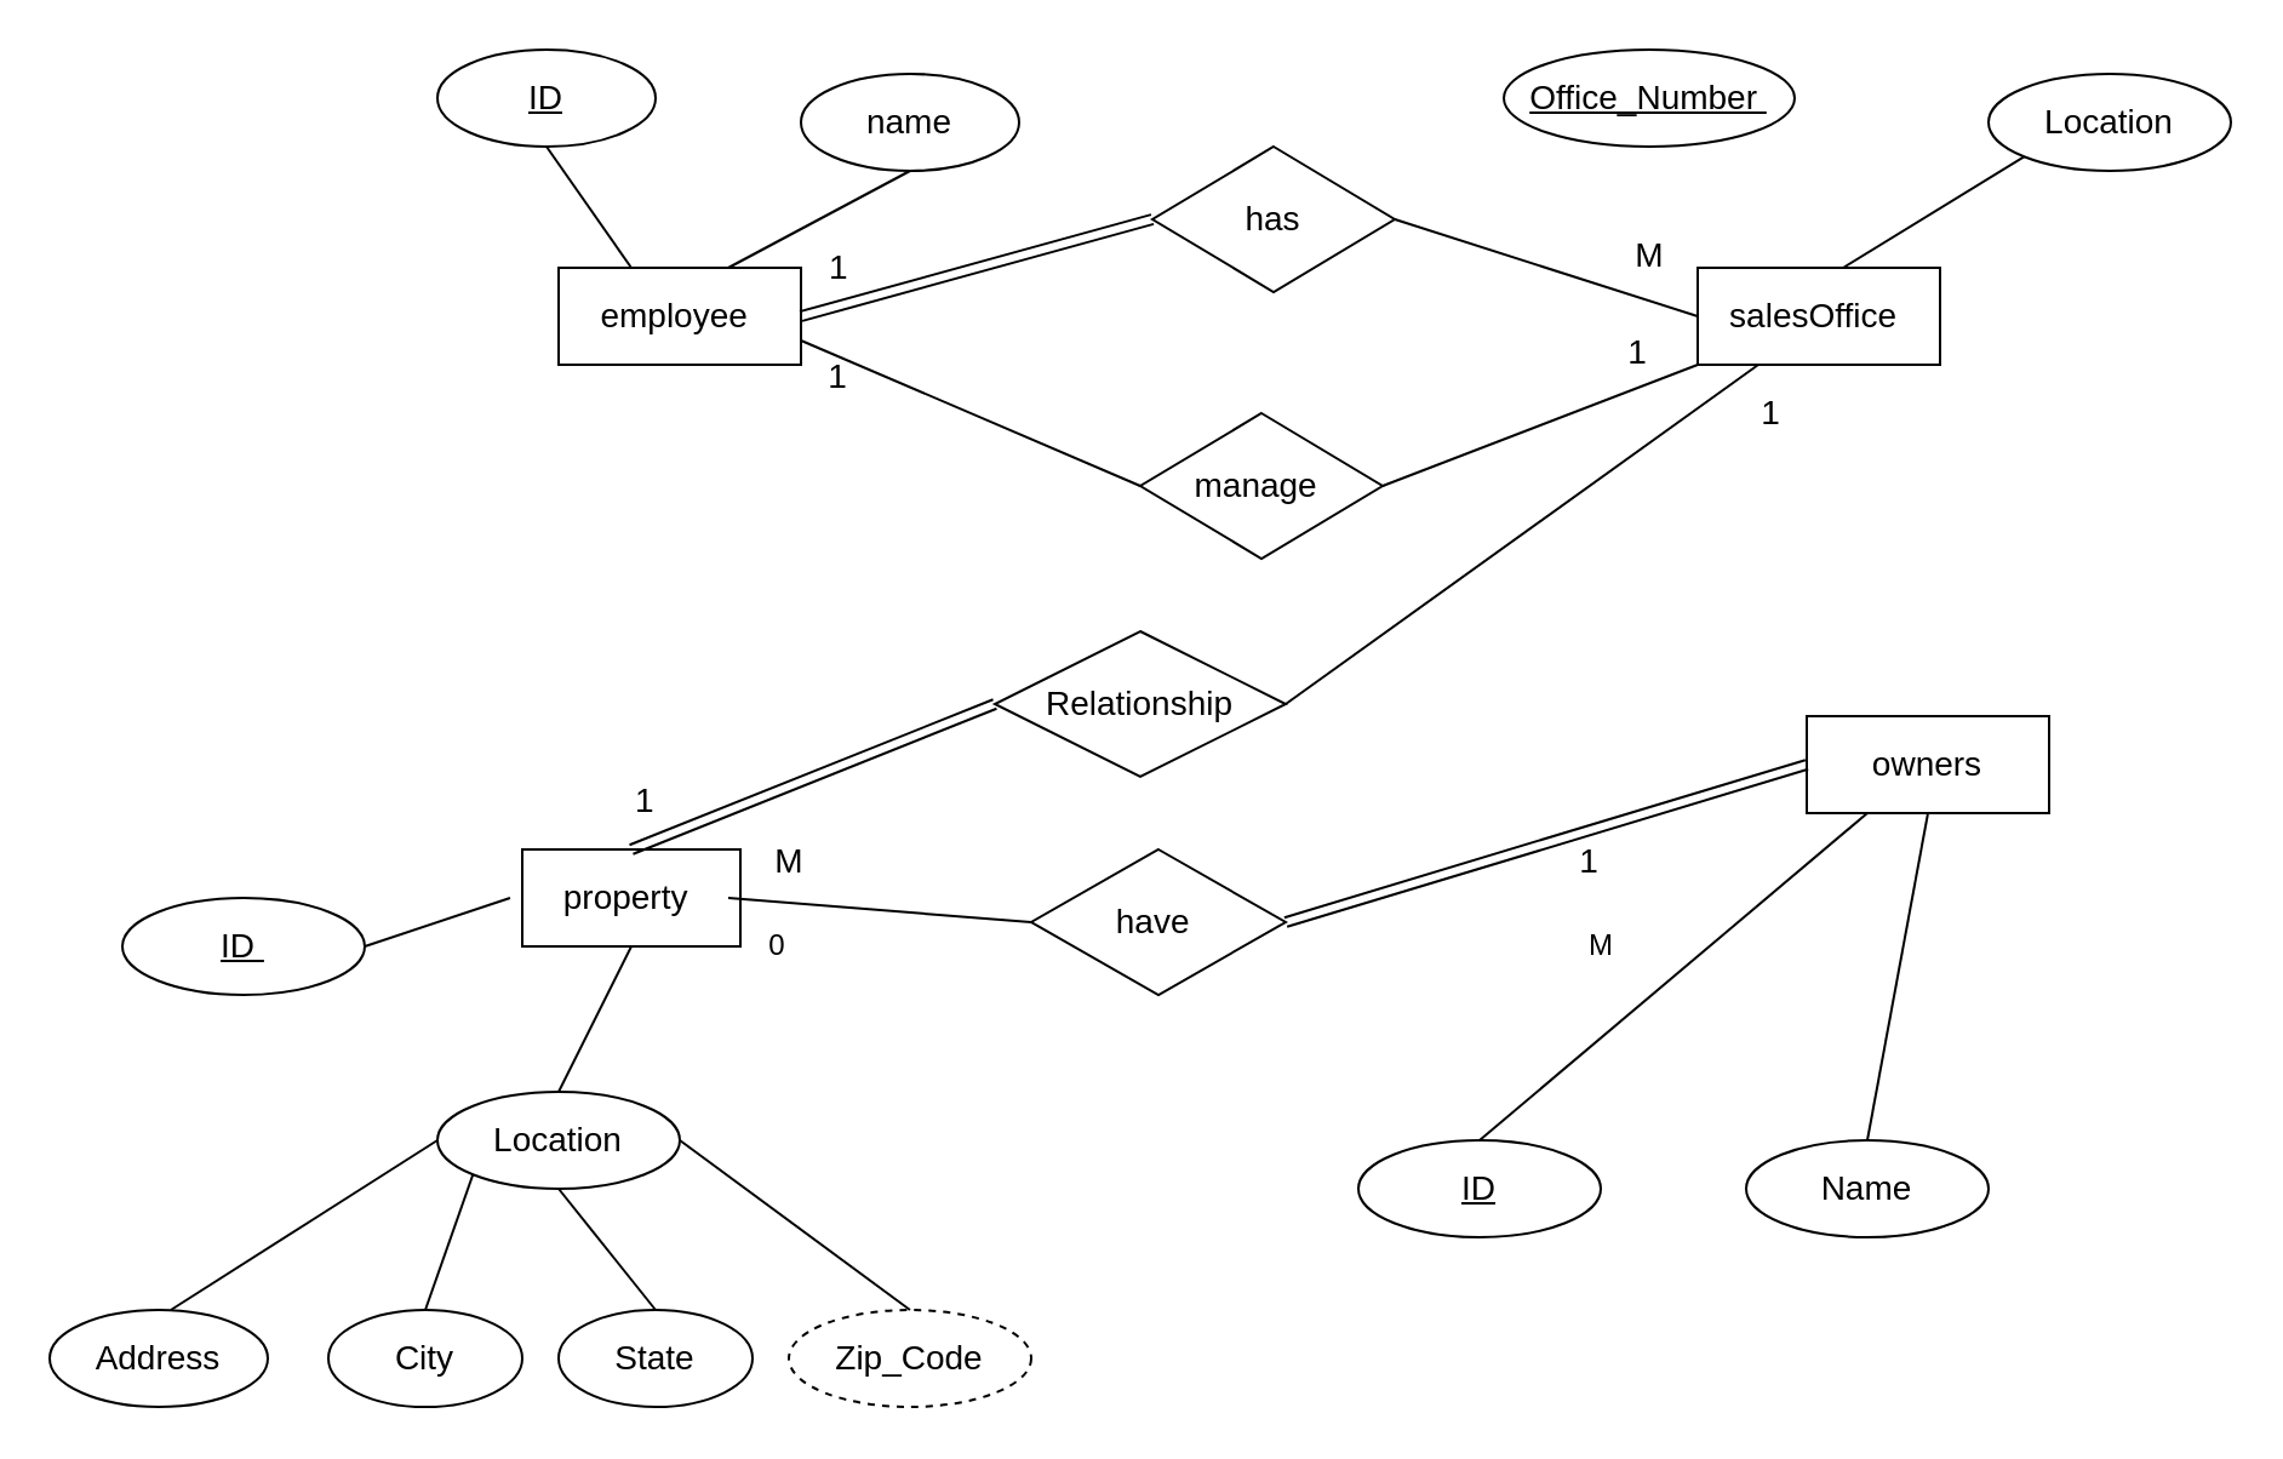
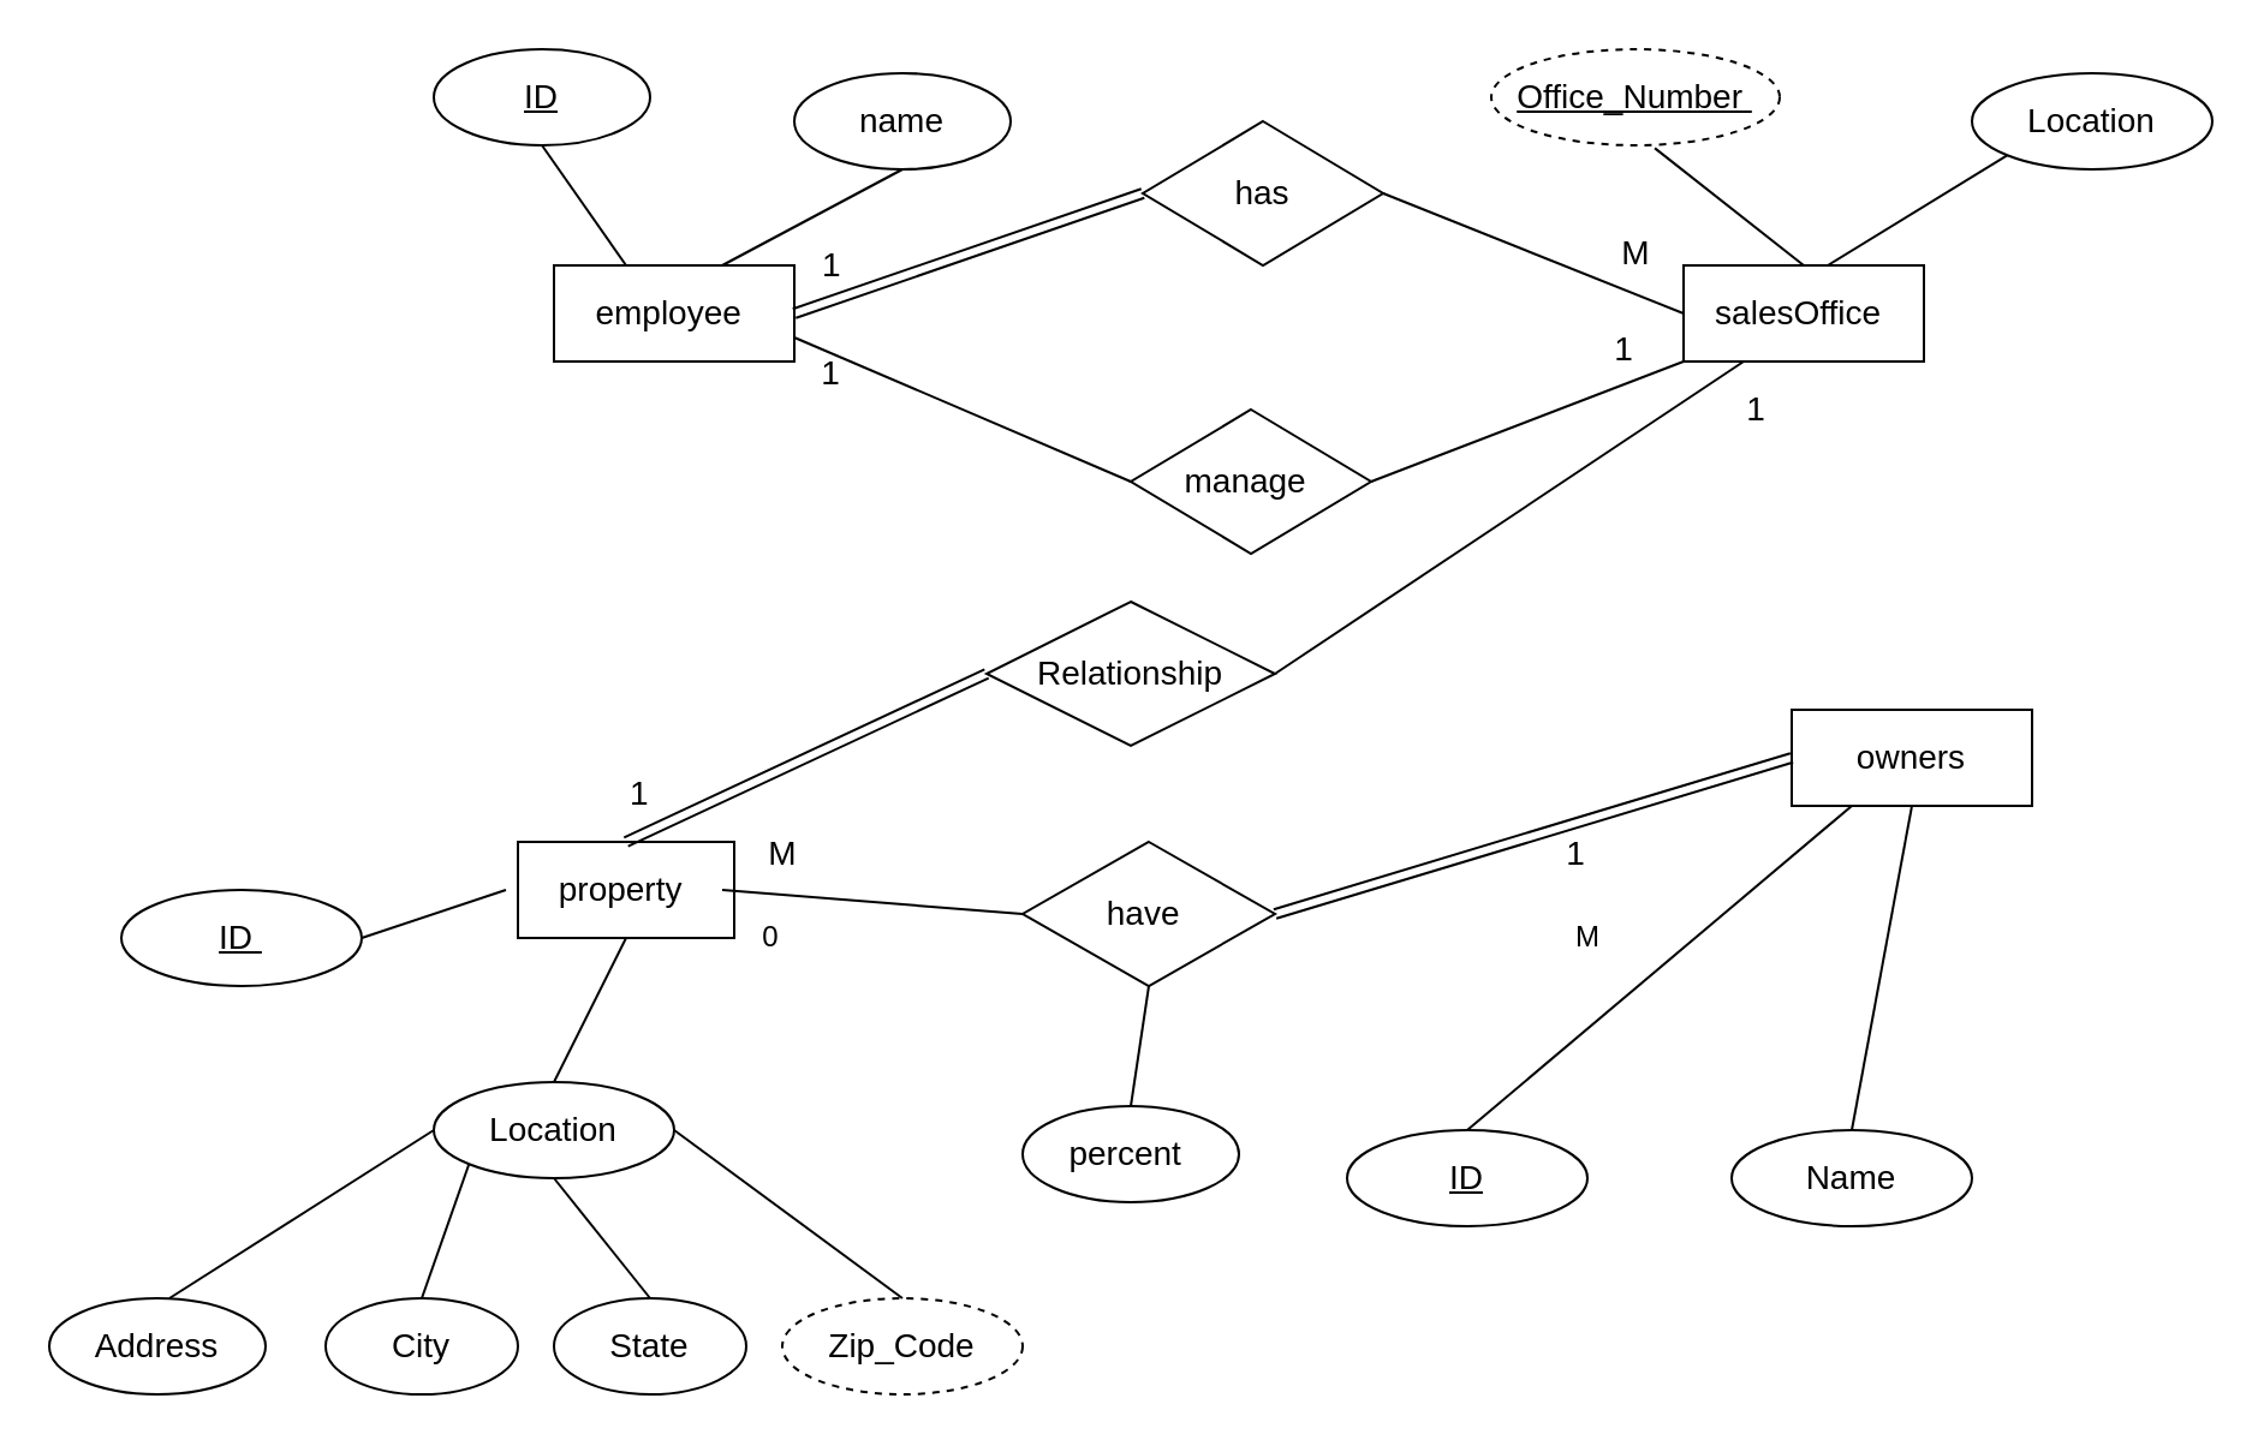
- <mxCell id="4" value="Office_Number&amp;nbsp;" style="ellipse;whiteSpace=wrap;html=1;align=center;fontStyle=4;fontSize=14;" parent="1" vertex="1"><mxGeometry x="620" y="20" width="120" height="40" as="geometry" /></mxCell>
+ <mxCell id="4" value="Office_Number&amp;nbsp;" style="ellipse;whiteSpace=wrap;html=1;align=center;fontStyle=4;fontSize=14;dashed=1;" parent="1" vertex="1"><mxGeometry x="620" y="20" width="120" height="40" as="geometry" /></mxCell>
+ <mxCell id="17" value="" style="endArrow=none;html=1;rounded=0;fontSize=14;entryX=0.567;entryY=1.03;entryDx=0;entryDy=0;entryPerimeter=0;exitX=0.5;exitY=0;exitDx=0;exitDy=0;" parent="1" source="2" target="4" edge="1"><mxGeometry width="50" height="50" relative="1" as="geometry"><mxPoint x="720" y="110" as="sourcePoint" /><mxPoint x="770" y="60" as="targetPoint" /></mxGeometry></mxCell>
- <mxCell id="8" value="has" style="shape=rhombus;perimeter=rhombusPerimeter;whiteSpace=wrap;html=1;align=center;fontSize=14;" parent="1" vertex="1"><mxGeometry x="475" y="60" width="100" height="60" as="geometry" /></mxCell>
+ <mxCell id="8" value="has" style="shape=rhombus;perimeter=rhombusPerimeter;whiteSpace=wrap;html=1;align=center;fontSize=14;" parent="1" vertex="1"><mxGeometry x="475" y="50" width="100" height="60" as="geometry" /></mxCell>
- <mxCell id="36" value="Relationship" style="shape=rhombus;perimeter=rhombusPerimeter;whiteSpace=wrap;html=1;align=center;fontSize=14;" parent="1" vertex="1"><mxGeometry x="410" y="260" width="120" height="60" as="geometry" /></mxCell>
+ <mxCell id="36" value="Relationship" style="shape=rhombus;perimeter=rhombusPerimeter;whiteSpace=wrap;html=1;align=center;fontSize=14;" parent="1" vertex="1"><mxGeometry x="410" y="250" width="120" height="60" as="geometry" /></mxCell>
+ <mxCell id="50" value="" style="endArrow=none;html=1;rounded=0;fontSize=14;exitX=0.5;exitY=0;exitDx=0;exitDy=0;entryX=0.5;entryY=1;entryDx=0;entryDy=0;" parent="1" source="49" target="47" edge="1"><mxGeometry relative="1" as="geometry"><mxPoint x="420" y="430" as="sourcePoint" /><mxPoint x="580" y="430" as="targetPoint" /></mxGeometry></mxCell>
+ <mxCell id="49" value="percent&amp;nbsp;" style="ellipse;whiteSpace=wrap;html=1;align=center;fontSize=14;" parent="1" vertex="1"><mxGeometry x="425" y="460" width="90" height="40" as="geometry" /></mxCell>
